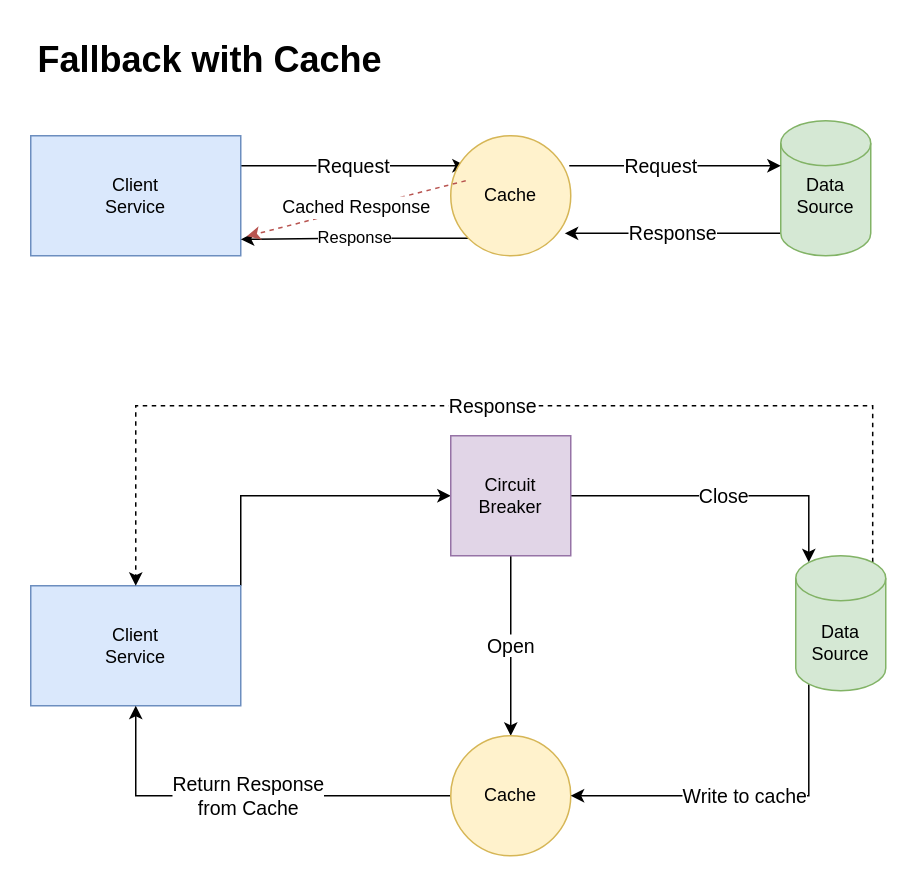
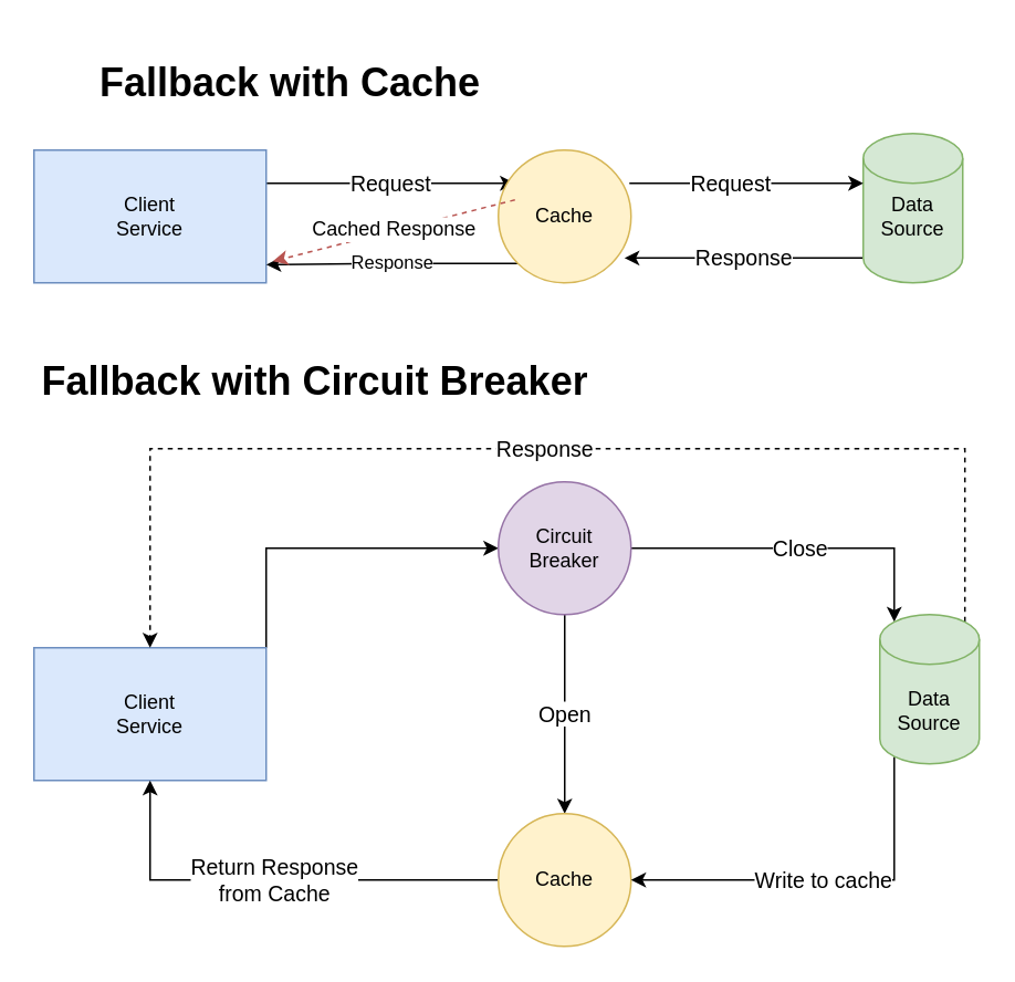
- <mxCell id="23" value="&lt;h1&gt;Fallback with Cache&lt;/h1&gt;" style="text;html=1;strokeColor=none;fillColor=none;spacing=5;spacingTop=-20;whiteSpace=wrap;overflow=hidden;rounded=0;" parent="1" vertex="1"><mxGeometry x="20" y="20" width="240" height="40" as="geometry" /></mxCell>
+ <mxCell id="23" value="&lt;h1&gt;Fallback with Cache&lt;/h1&gt;" style="text;html=1;strokeColor=none;fillColor=none;spacing=5;spacingTop=-20;whiteSpace=wrap;overflow=hidden;rounded=0;" parent="1" vertex="1"><mxGeometry x="55" y="30" width="240" height="40" as="geometry" /></mxCell>
+ <mxCell id="24" value="&lt;h1&gt;Fallback with Circuit Breaker&lt;br&gt;&lt;/h1&gt;" style="text;html=1;strokeColor=none;fillColor=none;spacing=5;spacingTop=-20;whiteSpace=wrap;overflow=hidden;rounded=0;" parent="1" vertex="1"><mxGeometry x="20" y="210" width="350" height="40" as="geometry" /></mxCell>
- <mxCell id="17" value="&lt;div&gt;Circuit&lt;/div&gt;&lt;div&gt;Breaker&lt;/div&gt;" style="whiteSpace=wrap;html=1;aspect=fixed;fillColor=#e1d5e7;strokeColor=#9673a6;rounded=0;" parent="1" vertex="1"><mxGeometry x="300" y="290" width="80" height="80" as="geometry" /></mxCell>
+ <mxCell id="17" value="&lt;div&gt;Circuit&lt;/div&gt;&lt;div&gt;Breaker&lt;/div&gt;" style="ellipse;whiteSpace=wrap;html=1;aspect=fixed;fillColor=#e1d5e7;strokeColor=#9673a6;" parent="1" vertex="1"><mxGeometry x="300" y="290" width="80" height="80" as="geometry" /></mxCell>
